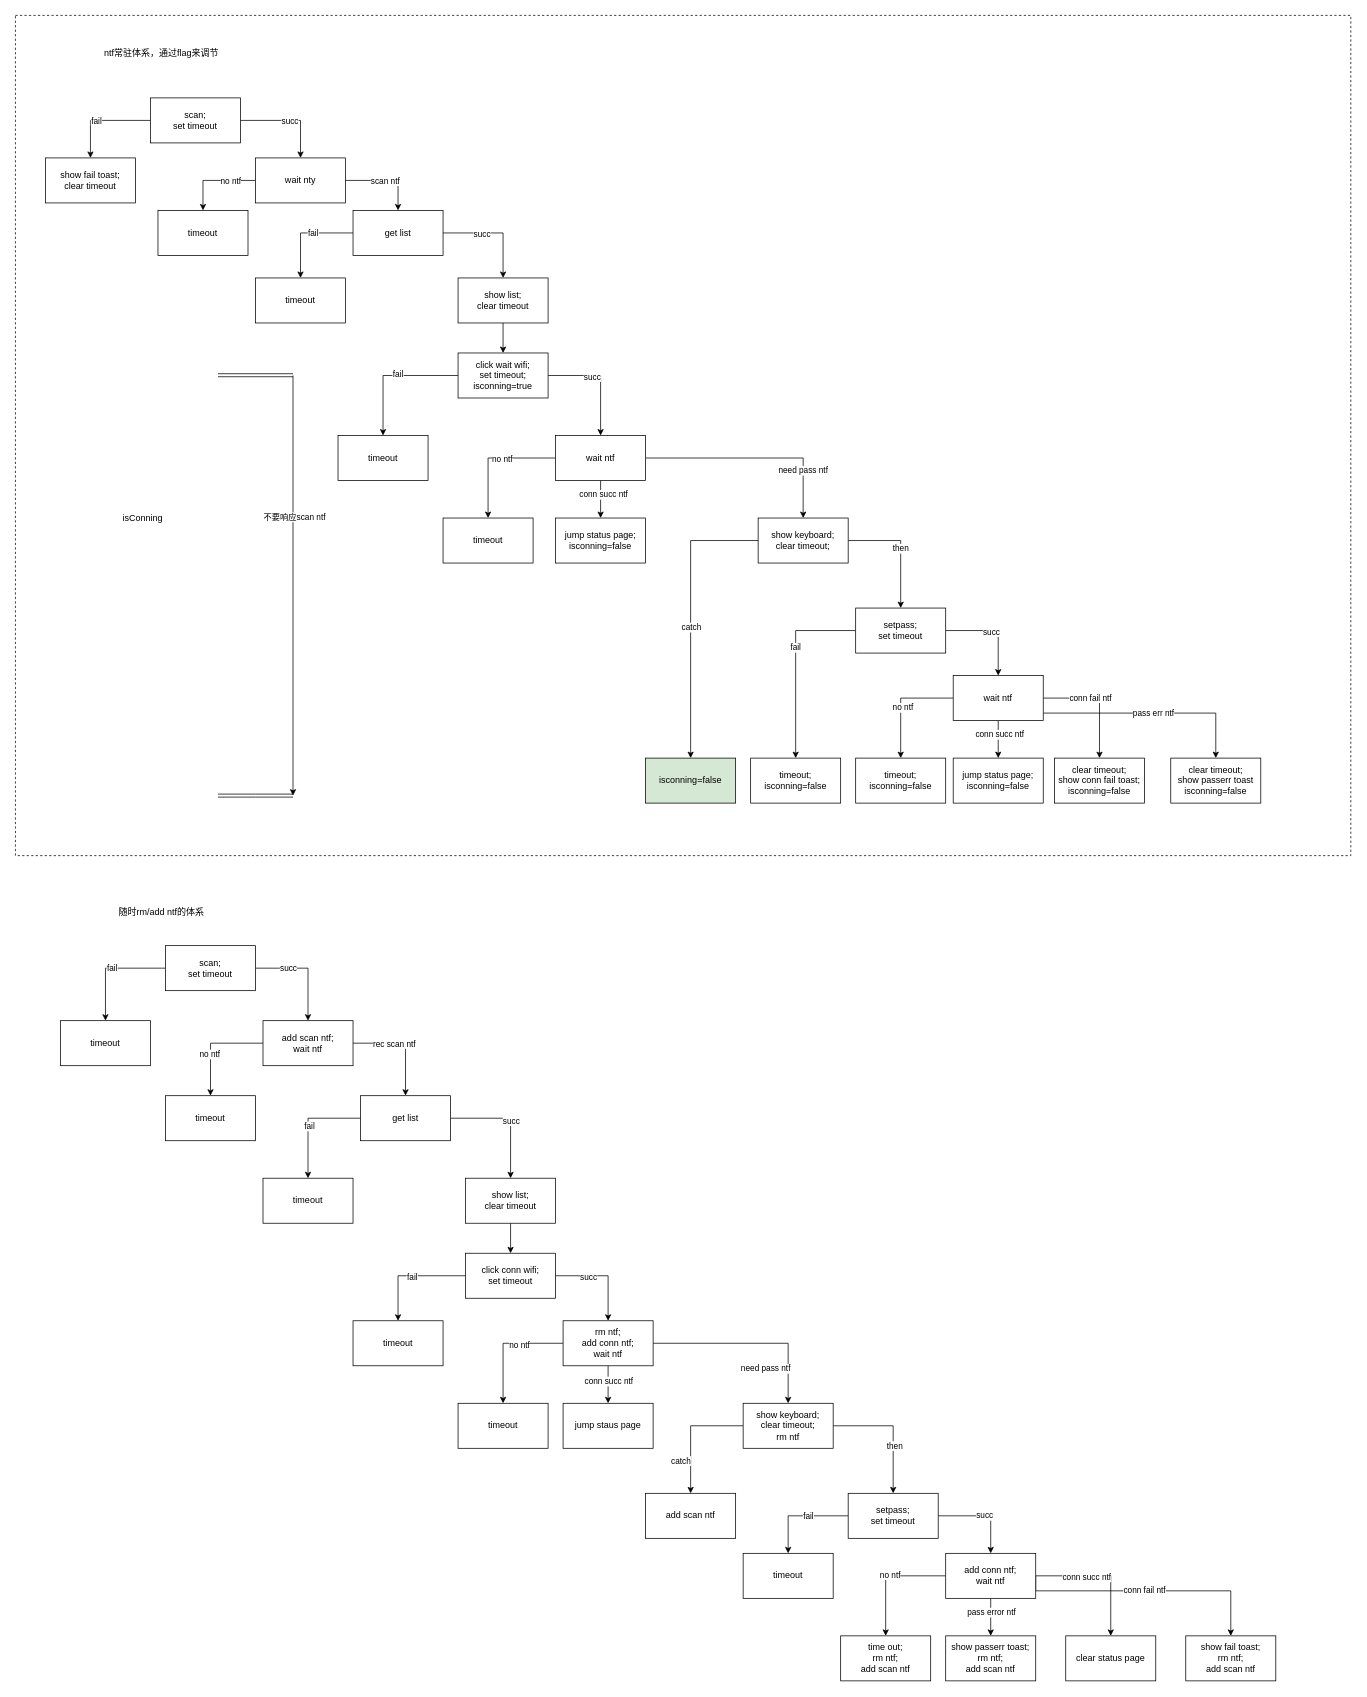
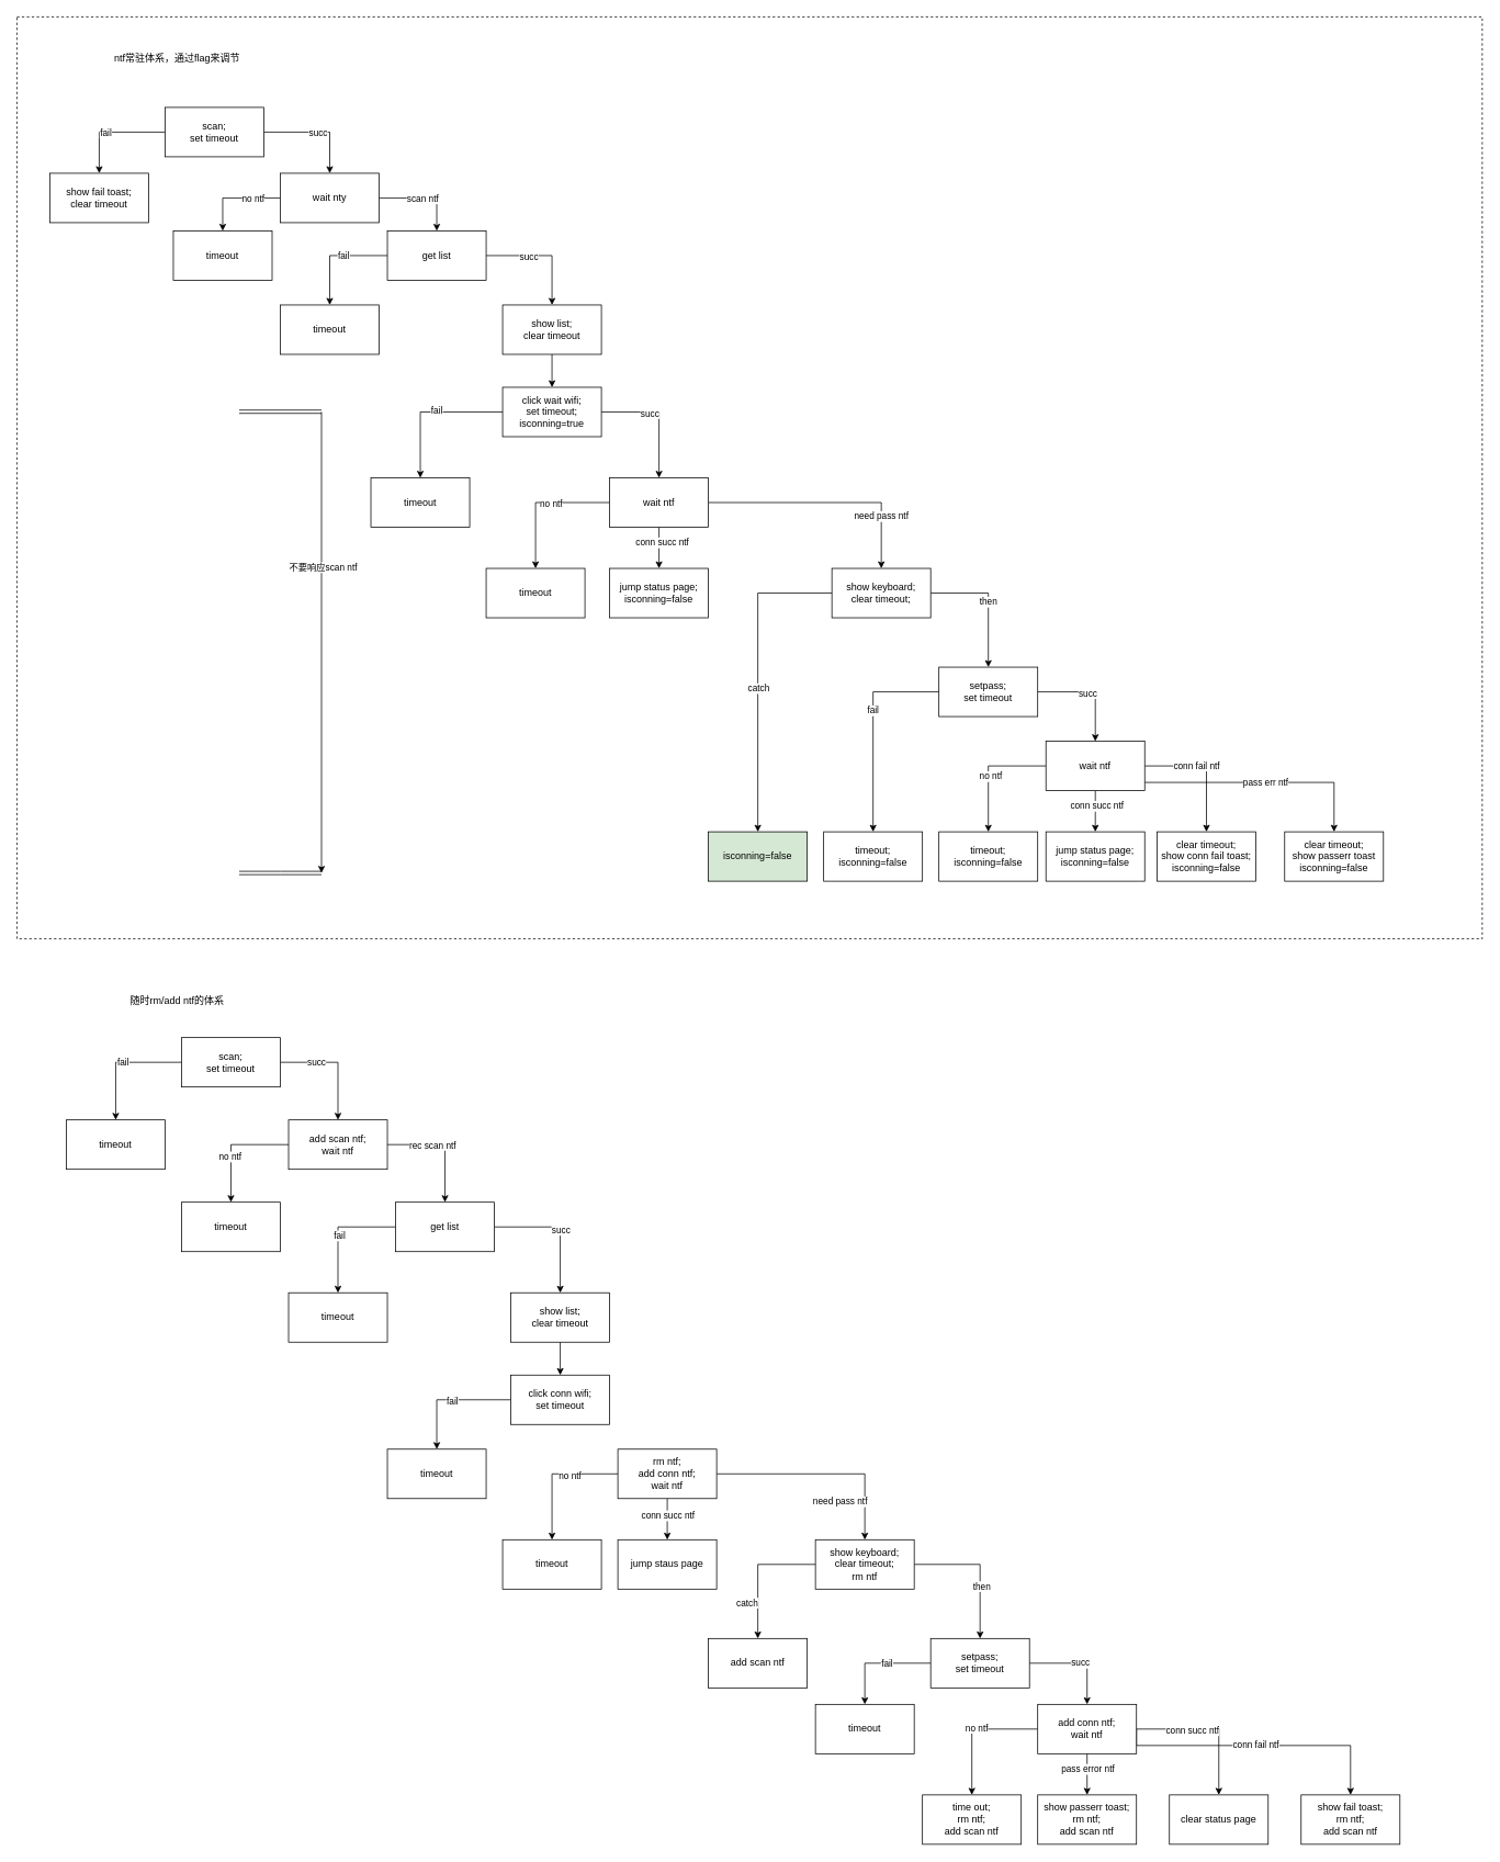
- <mxCell id="48" value="isConning" style="text;html=1;strokeColor=none;fillColor=none;align=center;verticalAlign=middle;whiteSpace=wrap;rounded=0;" parent="1" vertex="1"><mxGeometry x="170" y="680" width="40" height="20" as="geometry" /></mxCell>
- <mxCell id="92" value="" style="edgeStyle=orthogonalEdgeStyle;rounded=0;orthogonalLoop=1;jettySize=auto;html=1;" edge="1" parent="1" source="94" target="102"><mxGeometry relative="1" as="geometry" /></mxCell>
- <mxCell id="93" value="succ" style="edgeLabel;html=1;align=center;verticalAlign=middle;resizable=0;points=[];" vertex="1" connectable="0" parent="92"><mxGeometry x="-0.34" y="-1" relative="1" as="geometry"><mxPoint as="offset" /></mxGeometry></mxCell>
